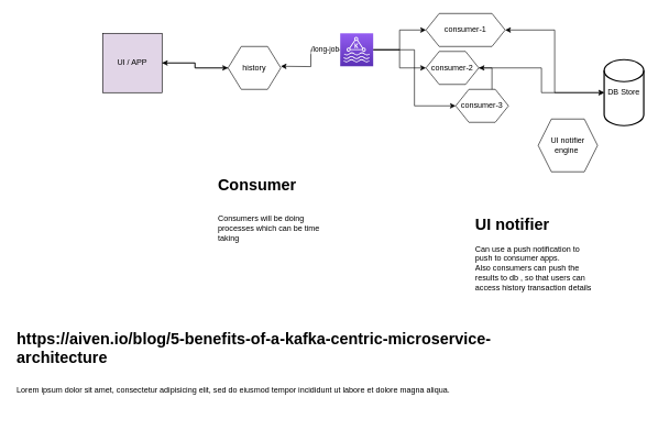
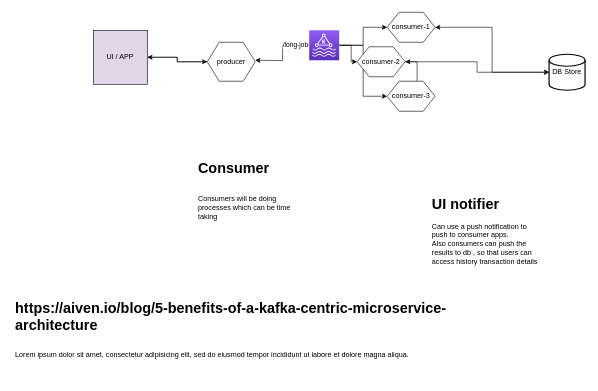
- <mxCell id="11" value="consumer-1" style="shape=hexagon;perimeter=hexagonPerimeter2;whiteSpace=wrap;html=1;fixedSize=1;" parent="1" vertex="1"><mxGeometry x="645" y="20" width="120" height="50" as="geometry" /></mxCell>
+ <mxCell id="11" value="consumer-1" style="shape=hexagon;perimeter=hexagonPerimeter2;whiteSpace=wrap;html=1;fixedSize=1;" parent="1" vertex="1"><mxGeometry x="645" y="20" width="80" height="50" as="geometry" /></mxCell>
- <mxCell id="9" value="history" style="shape=hexagon;perimeter=hexagonPerimeter2;whiteSpace=wrap;html=1;fixedSize=1;" parent="1" vertex="1"><mxGeometry x="345" y="70" width="80" height="65" as="geometry" /></mxCell>
+ <mxCell id="9" value="producer" style="shape=hexagon;perimeter=hexagonPerimeter2;whiteSpace=wrap;html=1;fixedSize=1;" parent="1" vertex="1"><mxGeometry x="345" y="70" width="80" height="65" as="geometry" /></mxCell>
- <mxCell id="14" value="consumer-2" style="shape=hexagon;perimeter=hexagonPerimeter2;whiteSpace=wrap;html=1;fixedSize=1;" parent="1" vertex="1"><mxGeometry x="645" y="77.5" width="80" height="50" as="geometry" /></mxCell>
+ <mxCell id="14" value="consumer-2" style="shape=hexagon;perimeter=hexagonPerimeter2;whiteSpace=wrap;html=1;fixedSize=1;" parent="1" vertex="1"><mxGeometry x="595" y="77.5" width="80" height="50" as="geometry" /></mxCell>
- <mxCell id="19" value="DB Store" style="strokeWidth=2;html=1;shape=mxgraph.flowchart.database;whiteSpace=wrap;" parent="1" vertex="1"><mxGeometry x="915" y="90" width="60" height="100" as="geometry" /></mxCell>
+ <mxCell id="19" value="DB Store" style="strokeWidth=2;html=1;shape=mxgraph.flowchart.database;whiteSpace=wrap;" parent="1" vertex="1"><mxGeometry x="915" y="90" width="60" height="60" as="geometry" /></mxCell>
- <mxCell id="15" value="consumer-3" style="shape=hexagon;perimeter=hexagonPerimeter2;whiteSpace=wrap;html=1;fixedSize=1;" parent="1" vertex="1"><mxGeometry x="690" y="135" width="80" height="50" as="geometry" /></mxCell>
+ <mxCell id="15" value="consumer-3" style="shape=hexagon;perimeter=hexagonPerimeter2;whiteSpace=wrap;html=1;fixedSize=1;" parent="1" vertex="1"><mxGeometry x="645" y="135" width="80" height="50" as="geometry" /></mxCell>
- <mxCell id="20" value="UI notifier engine&amp;nbsp;" style="shape=hexagon;perimeter=hexagonPerimeter2;whiteSpace=wrap;html=1;fixedSize=1;" parent="1" vertex="1"><mxGeometry x="815" y="180" width="90" height="80" as="geometry" /></mxCell>
